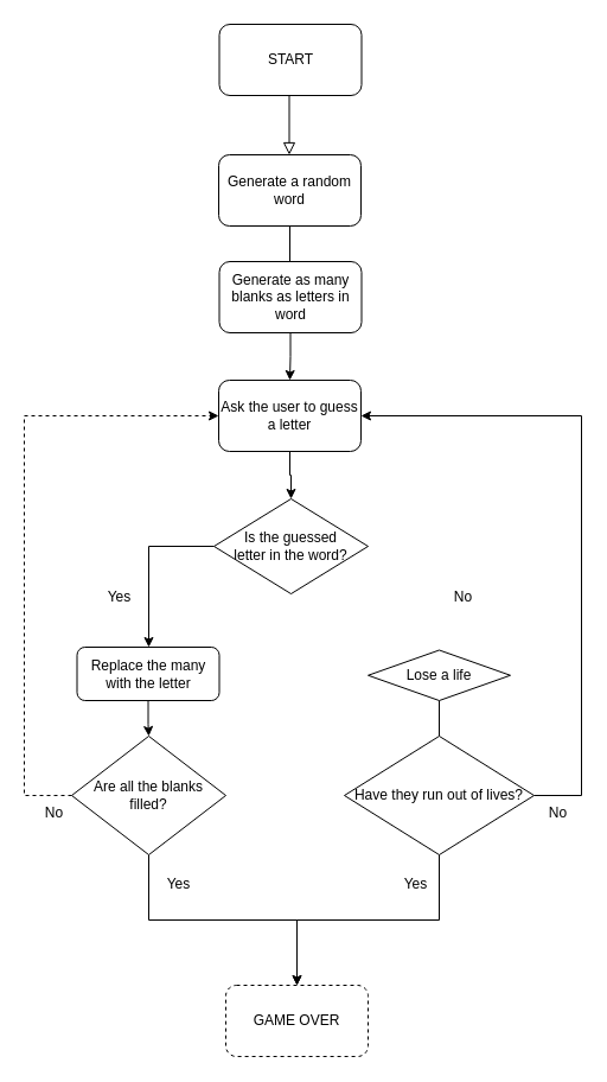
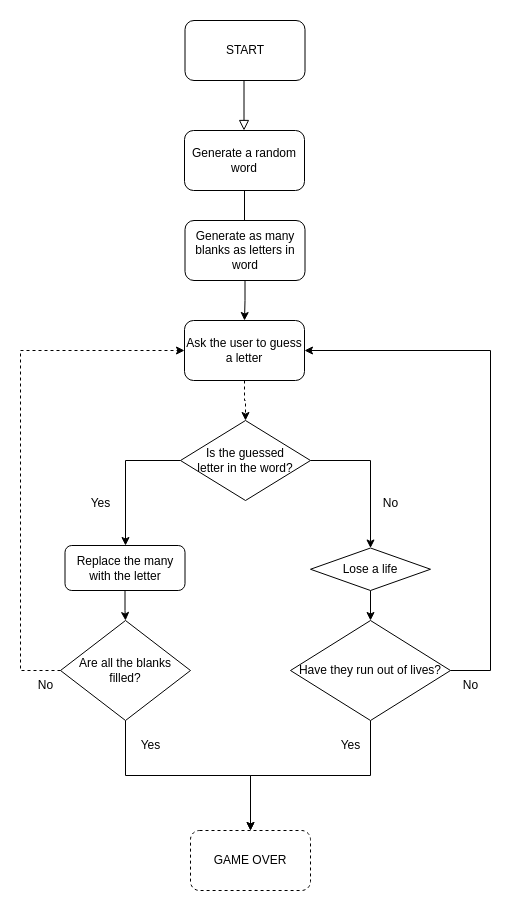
- <mxCell id="8" value="" style="edgeStyle=orthogonalEdgeStyle;rounded=0;orthogonalLoop=1;jettySize=auto;html=1;" edge="1" parent="1" source="9" target="12"><mxGeometry relative="1" as="geometry" /></mxCell>
+ <mxCell id="8" value="" style="edgeStyle=orthogonalEdgeStyle;rounded=0;orthogonalLoop=1;jettySize=auto;html=1;dashed=1;" edge="1" parent="1" source="9" target="12"><mxGeometry relative="1" as="geometry" /></mxCell>
+ <mxCell id="11" style="edgeStyle=orthogonalEdgeStyle;rounded=0;orthogonalLoop=1;jettySize=auto;html=1;entryX=0.5;entryY=0;entryDx=0;entryDy=0;" edge="1" parent="1" source="12" target="16"><mxGeometry relative="1" as="geometry"><Array as="points"><mxPoint x="370" y="460" /></Array></mxGeometry></mxCell>
- <mxCell id="15" value="" style="edgeStyle=orthogonalEdgeStyle;rounded=0;orthogonalLoop=1;jettySize=auto;html=1;endArrow=none;" edge="1" parent="1" source="16" target="24"><mxGeometry relative="1" as="geometry" /></mxCell>
+ <mxCell id="15" value="" style="edgeStyle=orthogonalEdgeStyle;rounded=0;orthogonalLoop=1;jettySize=auto;html=1;" edge="1" parent="1" source="16" target="24"><mxGeometry relative="1" as="geometry" /></mxCell>
